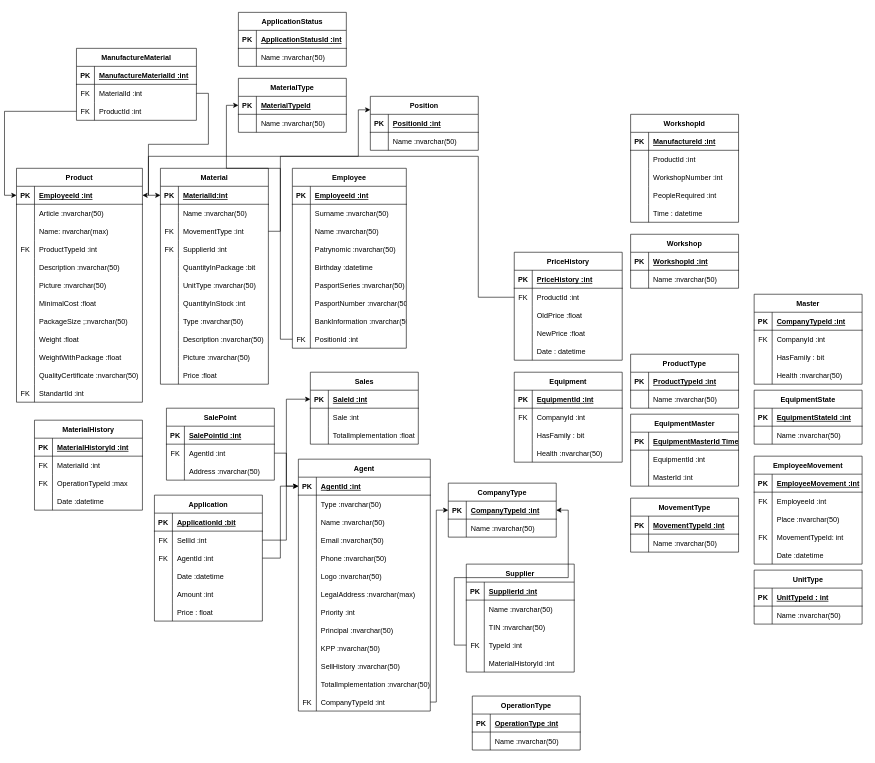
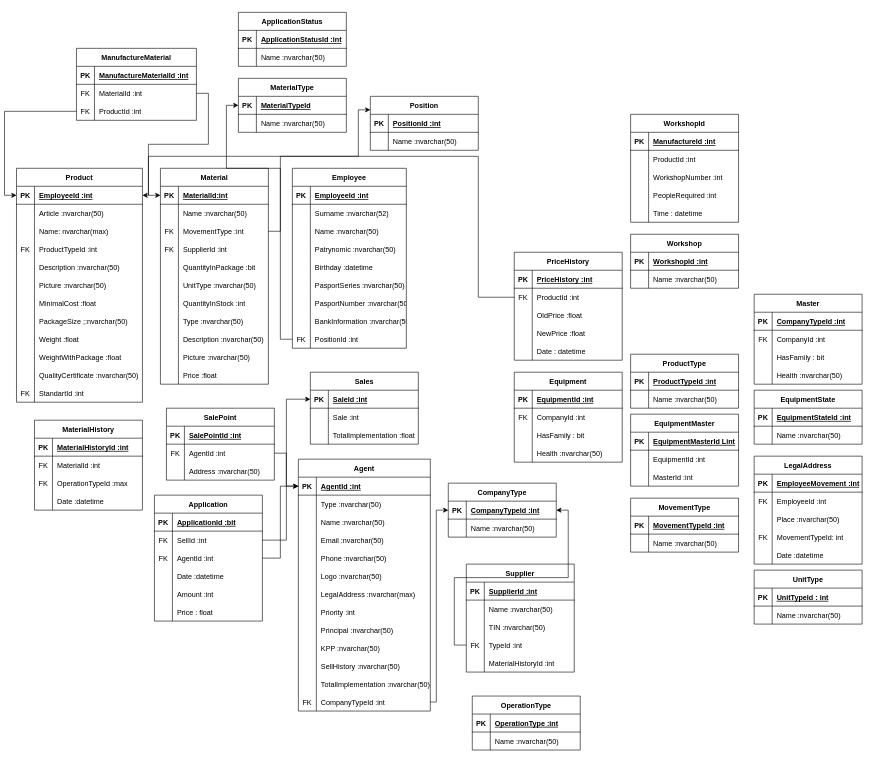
- <mxCell id="151" value="Surname :nvarchar(50)" style="shape=partialRectangle;connectable=0;fillColor=none;top=0;left=0;bottom=0;right=0;align=left;spacingLeft=6;overflow=hidden;" vertex="1" parent="149"><mxGeometry x="30" width="160" height="30" as="geometry"><mxRectangle width="160" height="30" as="alternateBounds" /></mxGeometry></mxCell>
+ <mxCell id="151" value="Surname :nvarchar(52)" style="shape=partialRectangle;connectable=0;fillColor=none;top=0;left=0;bottom=0;right=0;align=left;spacingLeft=6;overflow=hidden;" vertex="1" parent="149"><mxGeometry x="30" width="160" height="30" as="geometry"><mxRectangle width="160" height="30" as="alternateBounds" /></mxGeometry></mxCell>
- <mxCell id="216" value="EquipmentMasterId Time" style="shape=partialRectangle;connectable=0;fillColor=none;top=0;left=0;bottom=0;right=0;align=left;spacingLeft=6;fontStyle=5;overflow=hidden;" vertex="1" parent="214"><mxGeometry x="30" width="150" height="30" as="geometry"><mxRectangle width="150" height="30" as="alternateBounds" /></mxGeometry></mxCell>
+ <mxCell id="216" value="EquipmentMasterId Lint" style="shape=partialRectangle;connectable=0;fillColor=none;top=0;left=0;bottom=0;right=0;align=left;spacingLeft=6;fontStyle=5;overflow=hidden;" vertex="1" parent="214"><mxGeometry x="30" width="150" height="30" as="geometry"><mxRectangle width="150" height="30" as="alternateBounds" /></mxGeometry></mxCell>
- <mxCell id="230" value="EmployeeMovement" style="shape=table;startSize=30;container=1;collapsible=1;childLayout=tableLayout;fixedRows=1;rowLines=0;fontStyle=1;align=center;resizeLast=1;" vertex="1" parent="1"><mxGeometry x="1250" y="760" width="180" height="180" as="geometry" /></mxCell>
+ <mxCell id="230" value="LegalAddress" style="shape=table;startSize=30;container=1;collapsible=1;childLayout=tableLayout;fixedRows=1;rowLines=0;fontStyle=1;align=center;resizeLast=1;" vertex="1" parent="1"><mxGeometry x="1250" y="760" width="180" height="180" as="geometry" /></mxCell>
